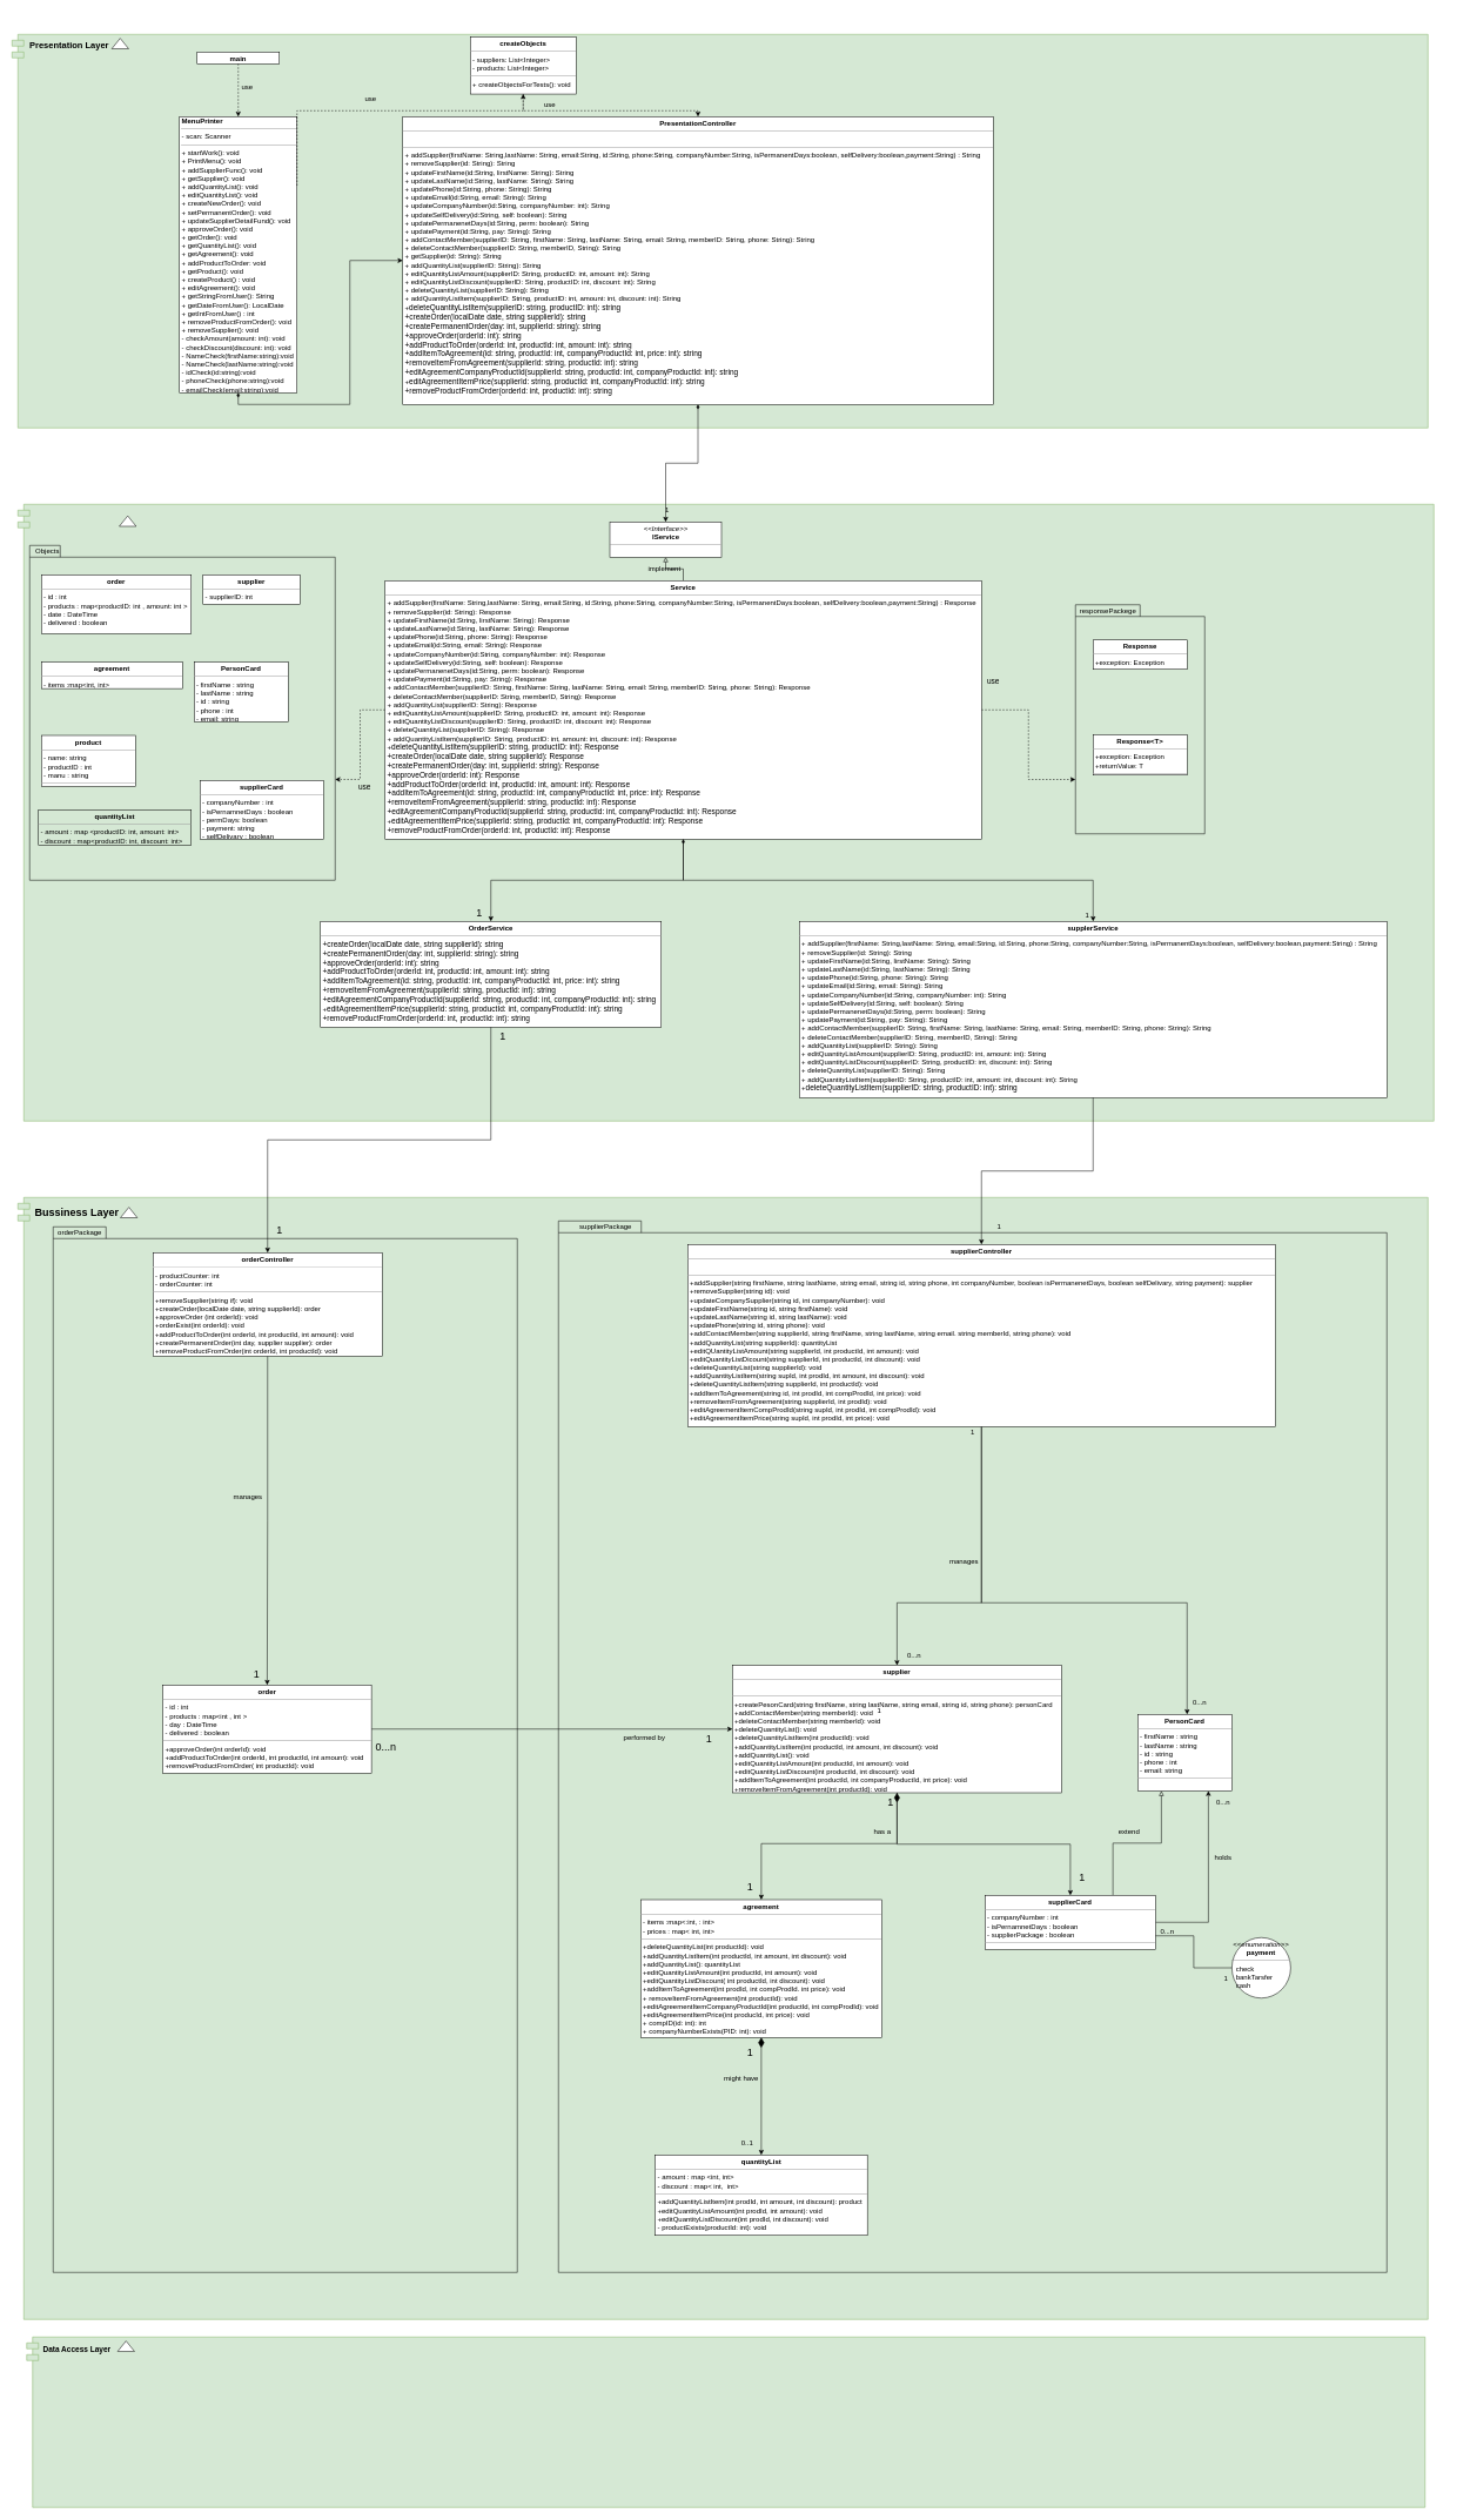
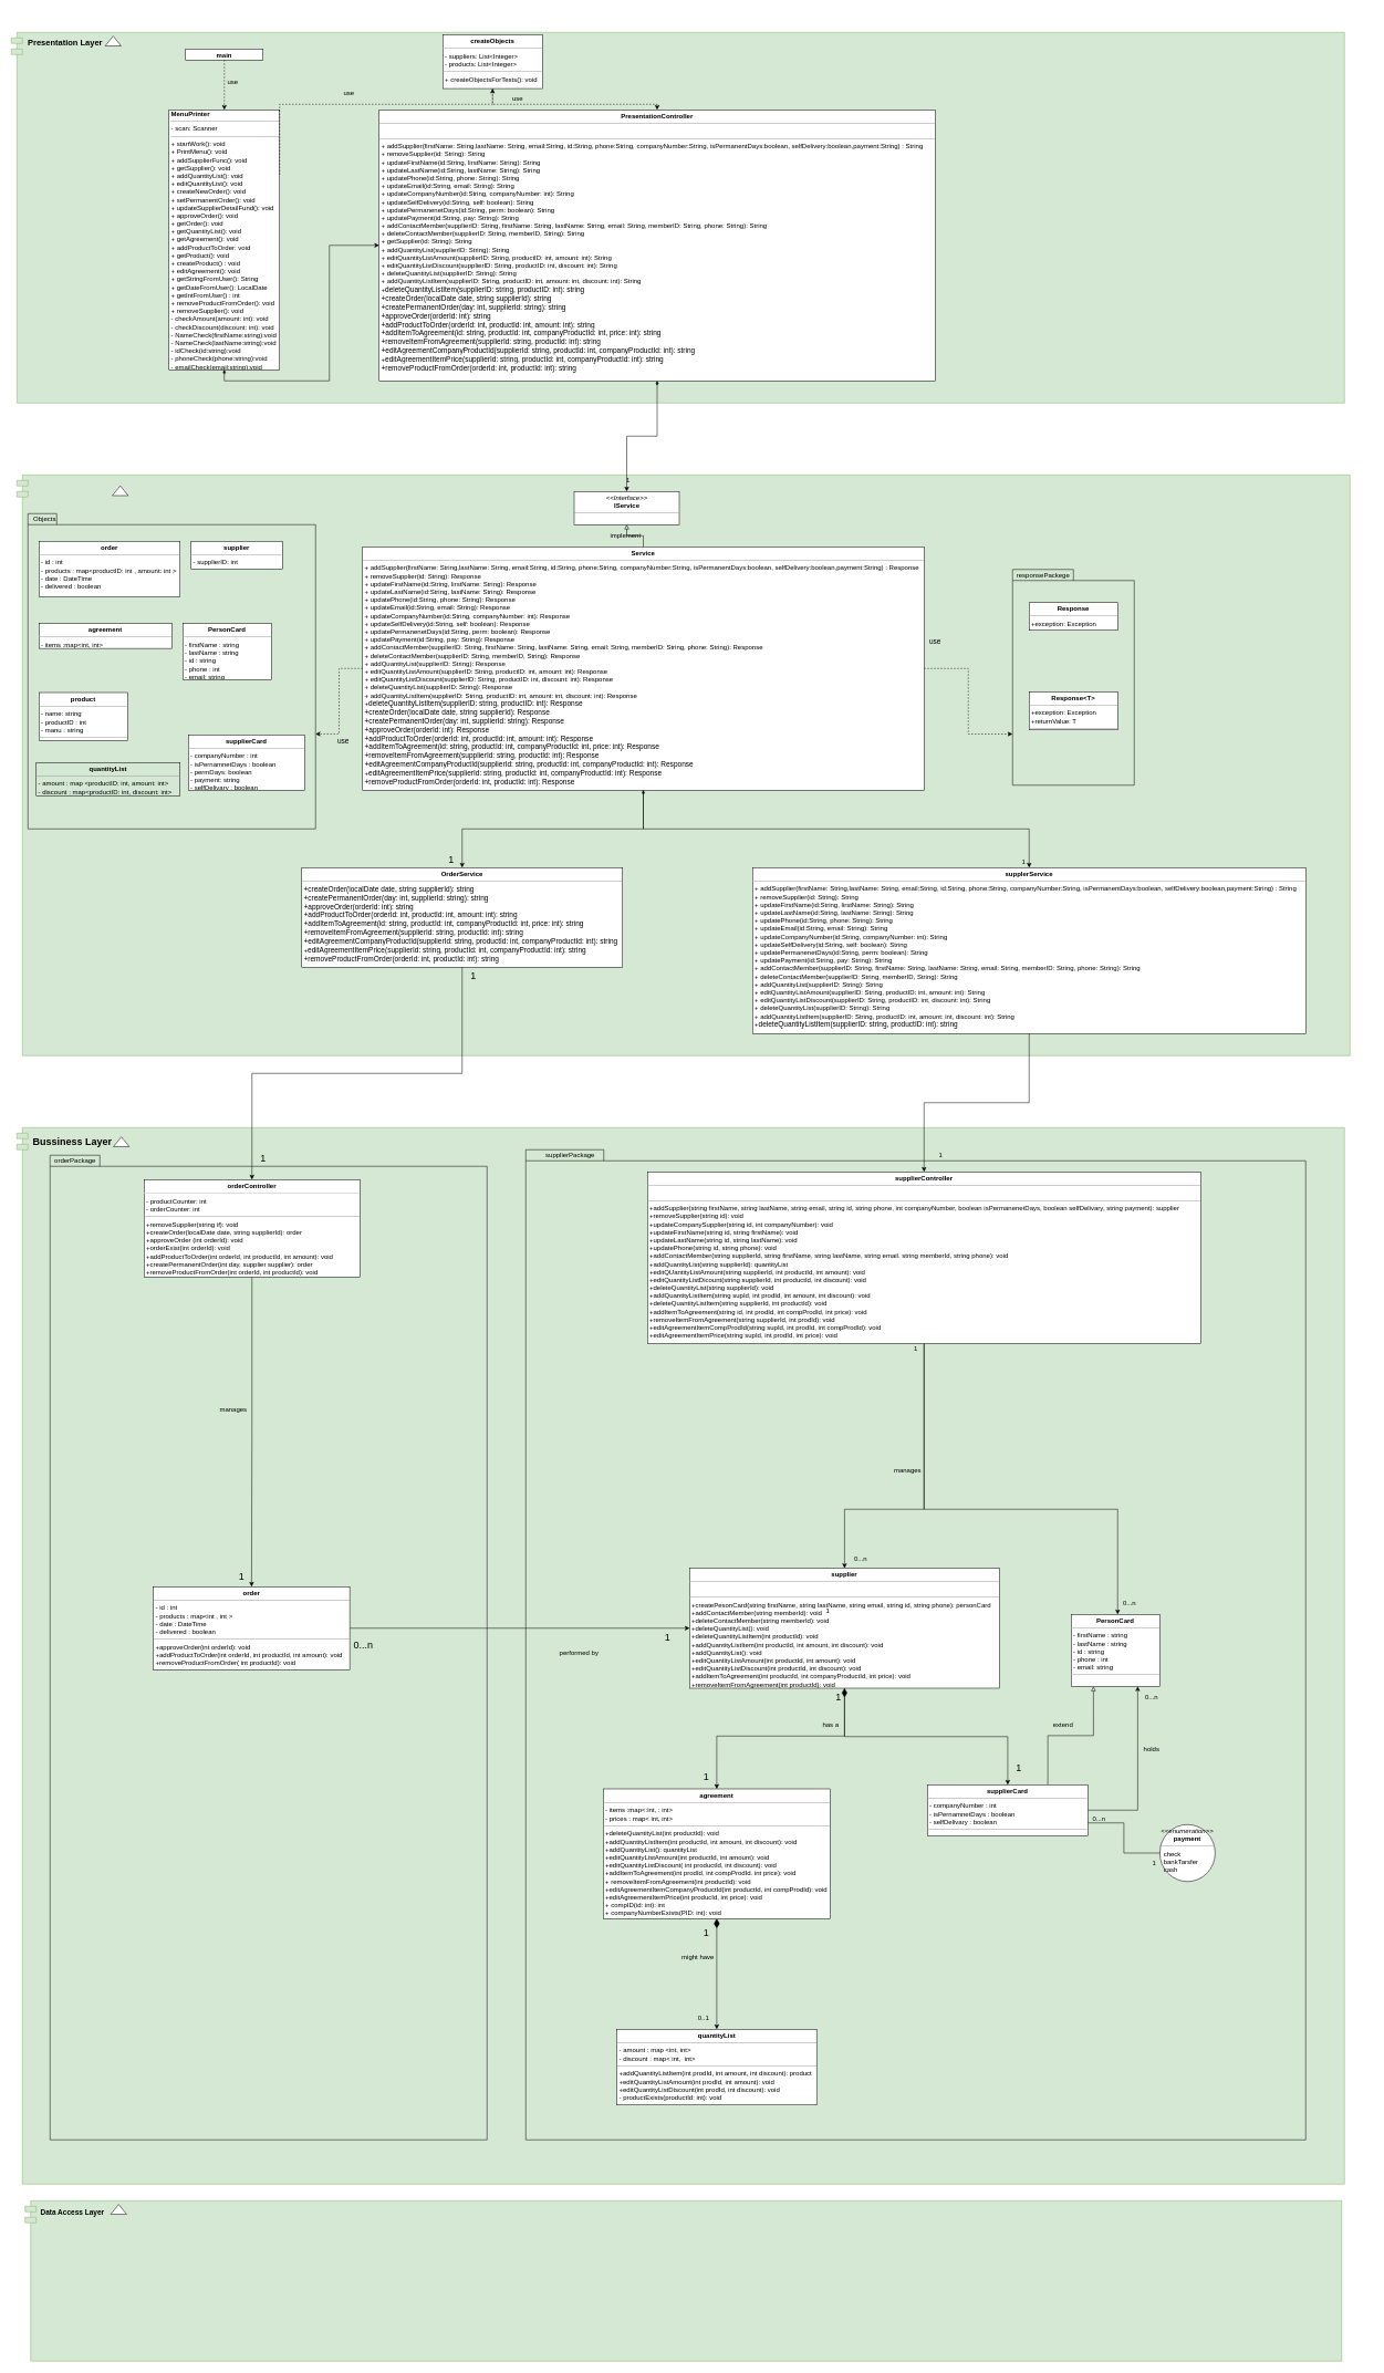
- <mxCell id="68" value="&lt;p style=&quot;margin: 0px ; margin-top: 4px ; text-align: center&quot;&gt;&lt;b&gt;order&lt;/b&gt;&lt;/p&gt;&lt;hr size=&quot;1&quot;&gt;&lt;p style=&quot;margin: 0px ; margin-left: 4px&quot;&gt;- id : int&lt;/p&gt;&lt;p style=&quot;margin: 0px ; margin-left: 4px&quot;&gt;- products : map&amp;lt;int , int &amp;gt;&lt;/p&gt;&lt;p style=&quot;margin: 0px ; margin-left: 4px&quot;&gt;- day : DateTime&amp;nbsp;&lt;/p&gt;&lt;p style=&quot;margin: 0px ; margin-left: 4px&quot;&gt;- delivered : boolean&lt;/p&gt;&lt;hr size=&quot;1&quot;&gt;&lt;p style=&quot;margin: 0px ; margin-left: 4px&quot;&gt;+approveOrder(int orderId): void&lt;/p&gt;&lt;p style=&quot;margin: 0px ; margin-left: 4px&quot;&gt;+addProductToOrder(int orderId, int productId, int amount): void&lt;/p&gt;&lt;p style=&quot;margin: 0px ; margin-left: 4px&quot;&gt;+removeProductFromOrder( int productId): void&lt;/p&gt;&lt;p style=&quot;margin: 0px ; margin-left: 4px&quot;&gt;&lt;br&gt;&lt;/p&gt;" style="verticalAlign=top;align=left;overflow=fill;fontSize=12;fontFamily=Helvetica;html=1;fillColor=#ffffff;gradientColor=none;" parent="52" vertex="1"><mxGeometry x="246.75" y="830" width="355" height="150" as="geometry" /></mxCell>
+ <mxCell id="68" value="&lt;p style=&quot;margin: 0px ; margin-top: 4px ; text-align: center&quot;&gt;&lt;b&gt;order&lt;/b&gt;&lt;/p&gt;&lt;hr size=&quot;1&quot;&gt;&lt;p style=&quot;margin: 0px ; margin-left: 4px&quot;&gt;- id : int&lt;/p&gt;&lt;p style=&quot;margin: 0px ; margin-left: 4px&quot;&gt;- products : map&amp;lt;int , int &amp;gt;&lt;/p&gt;&lt;p style=&quot;margin: 0px ; margin-left: 4px&quot;&gt;- date : DateTime&amp;nbsp;&lt;/p&gt;&lt;p style=&quot;margin: 0px ; margin-left: 4px&quot;&gt;- delivered : boolean&lt;/p&gt;&lt;hr size=&quot;1&quot;&gt;&lt;p style=&quot;margin: 0px ; margin-left: 4px&quot;&gt;+approveOrder(int orderId): void&lt;/p&gt;&lt;p style=&quot;margin: 0px ; margin-left: 4px&quot;&gt;+addProductToOrder(int orderId, int productId, int amount): void&lt;/p&gt;&lt;p style=&quot;margin: 0px ; margin-left: 4px&quot;&gt;+removeProductFromOrder( int productId): void&lt;/p&gt;&lt;p style=&quot;margin: 0px ; margin-left: 4px&quot;&gt;&lt;br&gt;&lt;/p&gt;" style="verticalAlign=top;align=left;overflow=fill;fontSize=12;fontFamily=Helvetica;html=1;fillColor=#ffffff;gradientColor=none;" parent="52" vertex="1"><mxGeometry x="246.75" y="830" width="355" height="150" as="geometry" /></mxCell>
- <mxCell id="95" value="performed by" style="text;html=1;align=center;verticalAlign=middle;resizable=0;points=[];autosize=1;" parent="52" vertex="1"><mxGeometry x="1021.25" y="910" width="90" height="20" as="geometry" /></mxCell>
+ <mxCell id="95" value="performed by" style="text;html=1;align=center;verticalAlign=middle;resizable=0;points=[];autosize=1;" parent="52" vertex="1"><mxGeometry x="971.25" y="940" width="90" height="20" as="geometry" /></mxCell>
- <mxCell id="71" value="&lt;p style=&quot;margin: 0px ; margin-top: 4px ; text-align: center&quot;&gt;&lt;b&gt;supplierCard&lt;/b&gt;&lt;/p&gt;&lt;hr size=&quot;1&quot;&gt;&lt;p style=&quot;margin: 0px ; margin-left: 4px&quot;&gt;&lt;span&gt;- companyNumber : int&lt;/span&gt;&lt;/p&gt;&lt;p style=&quot;margin: 0px ; margin-left: 4px&quot;&gt;- isPernamnetDays : boolean&lt;/p&gt;&lt;p style=&quot;margin: 0px ; margin-left: 4px&quot;&gt;&lt;span&gt;- supplierPackage : boolean&lt;/span&gt;&lt;/p&gt;&lt;hr size=&quot;1&quot;&gt;&lt;p style=&quot;margin: 0px ; margin-left: 4px&quot;&gt;&lt;br&gt;&lt;/p&gt;" style="verticalAlign=top;align=left;overflow=fill;fontSize=12;fontFamily=Helvetica;html=1;fillColor=#ffffff;gradientColor=none;" parent="52" vertex="1"><mxGeometry x="1646.25" y="1188" width="290" height="92" as="geometry" /></mxCell>
+ <mxCell id="71" value="&lt;p style=&quot;margin: 0px ; margin-top: 4px ; text-align: center&quot;&gt;&lt;b&gt;supplierCard&lt;/b&gt;&lt;/p&gt;&lt;hr size=&quot;1&quot;&gt;&lt;p style=&quot;margin: 0px ; margin-left: 4px&quot;&gt;&lt;span&gt;- companyNumber : int&lt;/span&gt;&lt;/p&gt;&lt;p style=&quot;margin: 0px ; margin-left: 4px&quot;&gt;- isPernamnetDays : boolean&lt;/p&gt;&lt;p style=&quot;margin: 0px ; margin-left: 4px&quot;&gt;&lt;span&gt;- selfDelivary : boolean&lt;/span&gt;&lt;/p&gt;&lt;hr size=&quot;1&quot;&gt;&lt;p style=&quot;margin: 0px ; margin-left: 4px&quot;&gt;&lt;br&gt;&lt;/p&gt;" style="verticalAlign=top;align=left;overflow=fill;fontSize=12;fontFamily=Helvetica;html=1;fillColor=#ffffff;gradientColor=none;" parent="52" vertex="1"><mxGeometry x="1646.25" y="1188" width="290" height="92" as="geometry" /></mxCell>
